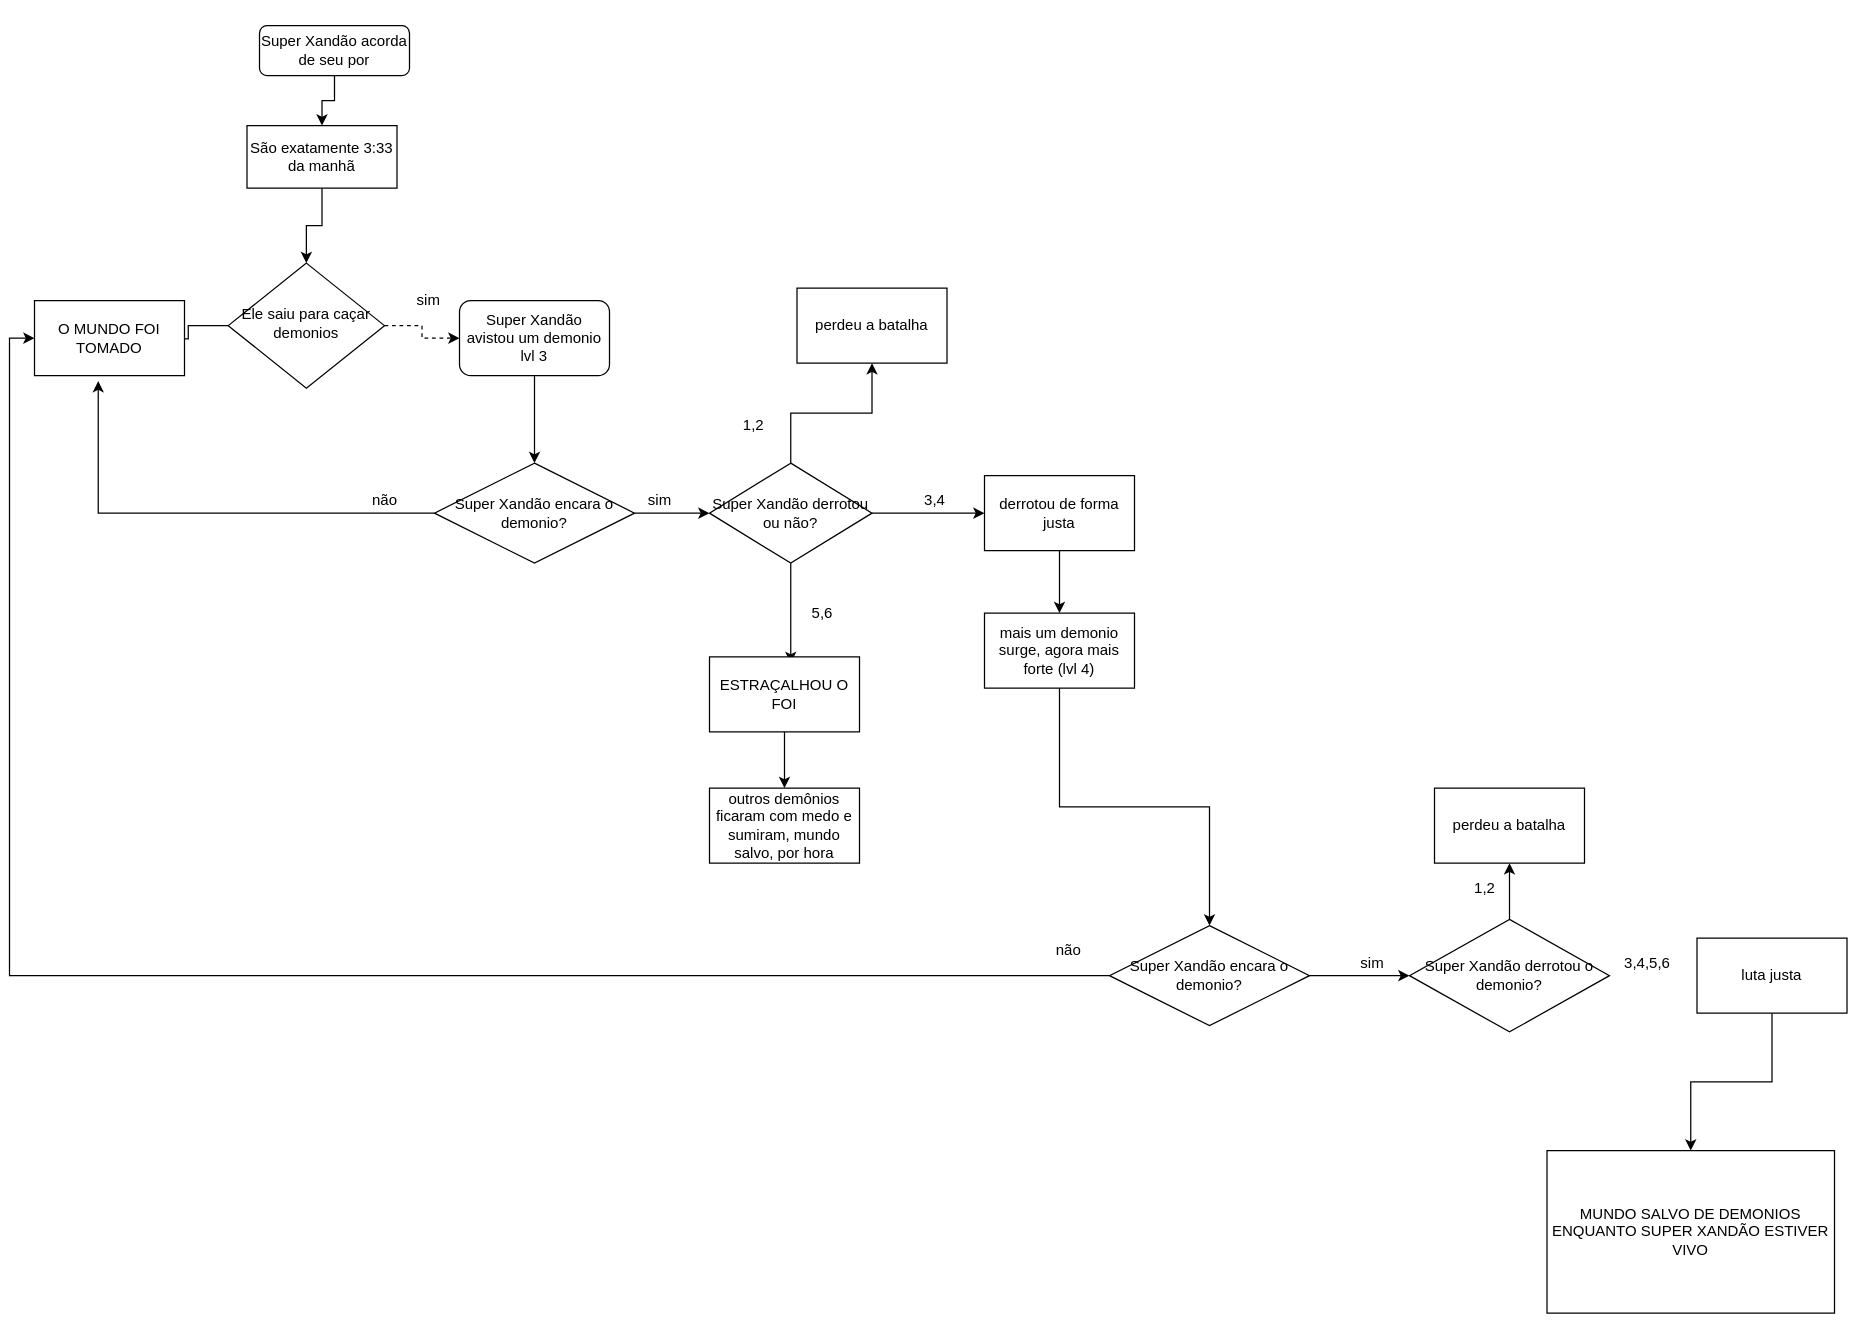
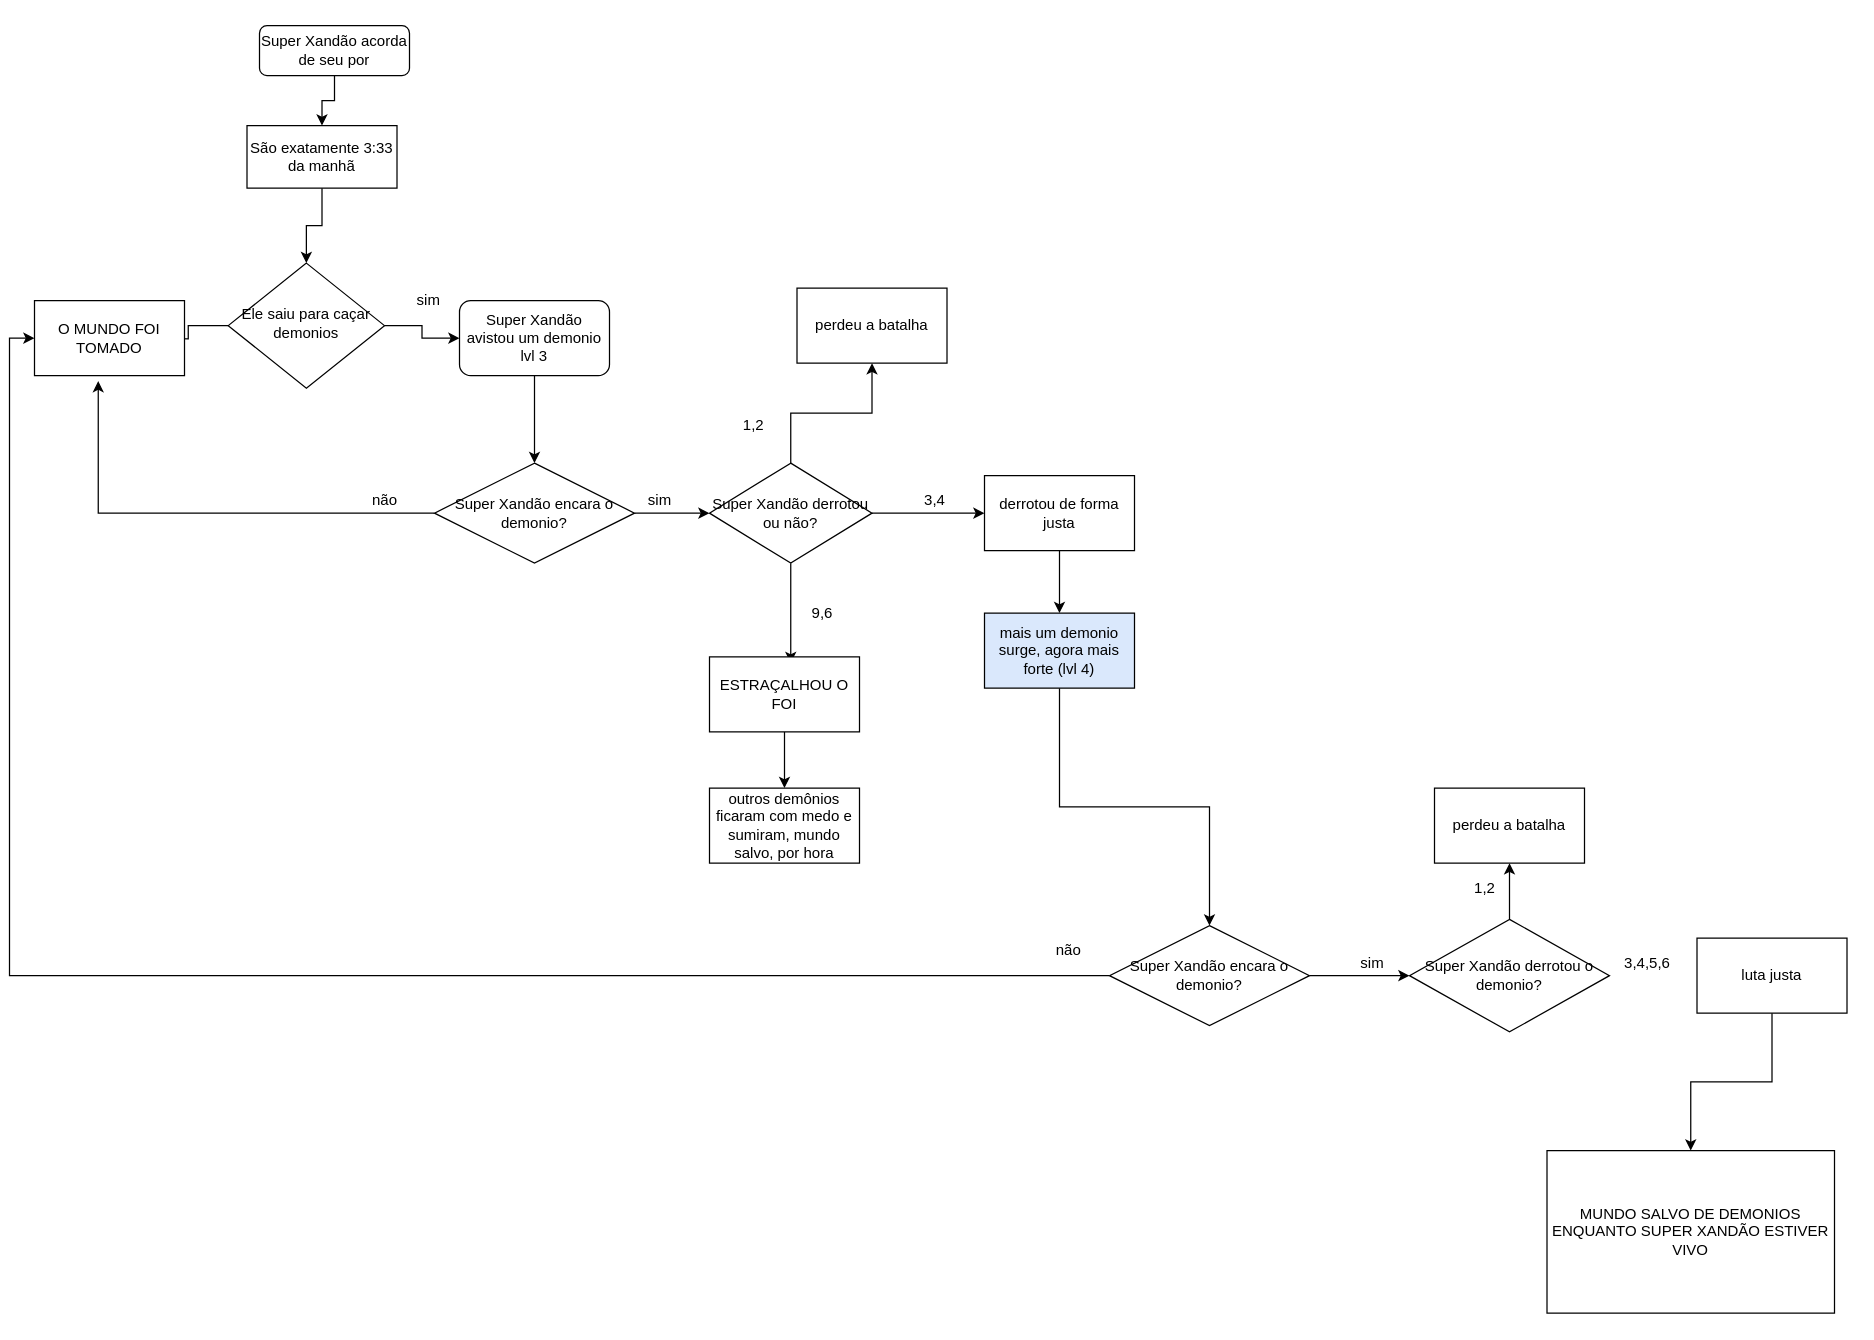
- <mxCell id="5" style="edgeStyle=orthogonalEdgeStyle;rounded=0;orthogonalLoop=1;jettySize=auto;html=1;entryX=0;entryY=0.5;entryDx=0;entryDy=0;dashed=1;" edge="1" parent="1" source="6" target="10"><mxGeometry relative="1" as="geometry" /></mxCell>
+ <mxCell id="5" style="edgeStyle=orthogonalEdgeStyle;rounded=0;orthogonalLoop=1;jettySize=auto;html=1;entryX=0;entryY=0.5;entryDx=0;entryDy=0;" edge="1" parent="1" source="6" target="10"><mxGeometry relative="1" as="geometry" /></mxCell>
- <mxCell id="29" value="5,6" style="text;html=1;align=center;verticalAlign=middle;resizable=0;points=[];autosize=1;" vertex="1" parent="1"><mxGeometry x="635" y="480" width="30" height="20" as="geometry" /></mxCell>
+ <mxCell id="29" value="9,6" style="text;html=1;align=center;verticalAlign=middle;resizable=0;points=[];autosize=1;" vertex="1" parent="1"><mxGeometry x="635" y="480" width="30" height="20" as="geometry" /></mxCell>
- <mxCell id="32" value="mais um demonio surge, agora mais forte (lvl 4)" style="rounded=0;whiteSpace=wrap;html=1;" vertex="1" parent="1"><mxGeometry x="780" y="490" width="120" height="60" as="geometry" /></mxCell>
+ <mxCell id="32" value="mais um demonio surge, agora mais forte (lvl 4)" style="rounded=0;whiteSpace=wrap;html=1;fillColor=#dae8fc;" vertex="1" parent="1"><mxGeometry x="780" y="490" width="120" height="60" as="geometry" /></mxCell>
